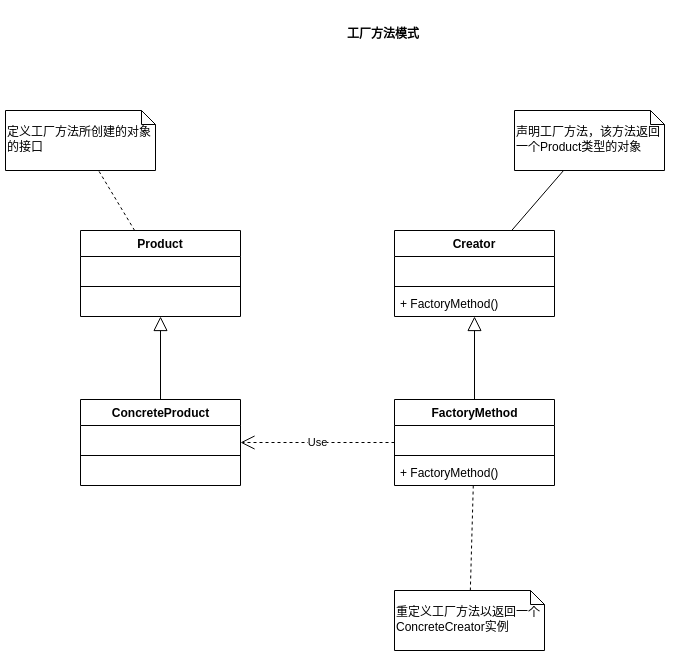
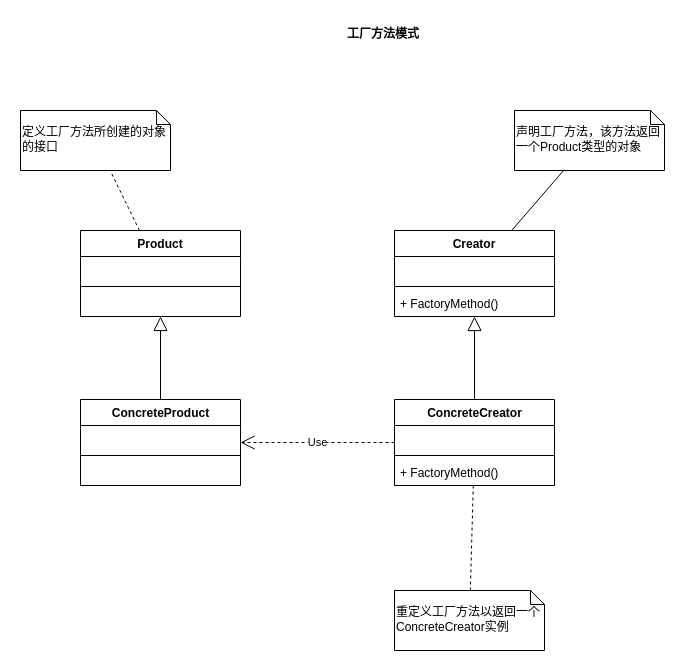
- <mxCell id="7" value="&lt;br&gt;定义工厂方法所创建的对象的接口" style="shape=note;whiteSpace=wrap;html=1;size=14;verticalAlign=top;align=left;spacingTop=-6;padding=6px;" vertex="1" parent="1"><mxGeometry x="5" y="110" width="150" height="60" as="geometry" /></mxCell>
+ <mxCell id="7" value="&lt;br&gt;定义工厂方法所创建的对象的接口" style="shape=note;whiteSpace=wrap;html=1;size=14;verticalAlign=top;align=left;spacingTop=-6;padding=6px;" vertex="1" parent="1"><mxGeometry x="20" y="110" width="150" height="60" as="geometry" /></mxCell>
- <mxCell id="20" value="FactoryMethod" style="swimlane;fontStyle=1;align=center;verticalAlign=top;childLayout=stackLayout;horizontal=1;startSize=26;horizontalStack=0;resizeParent=1;resizeParentMax=0;resizeLast=0;collapsible=1;marginBottom=0;html=1;" vertex="1" parent="1"><mxGeometry x="394" y="399" width="160" height="86" as="geometry" /></mxCell>
+ <mxCell id="20" value="ConcreteCreator" style="swimlane;fontStyle=1;align=center;verticalAlign=top;childLayout=stackLayout;horizontal=1;startSize=26;horizontalStack=0;resizeParent=1;resizeParentMax=0;resizeLast=0;collapsible=1;marginBottom=0;html=1;" vertex="1" parent="1"><mxGeometry x="394" y="399" width="160" height="86" as="geometry" /></mxCell>
